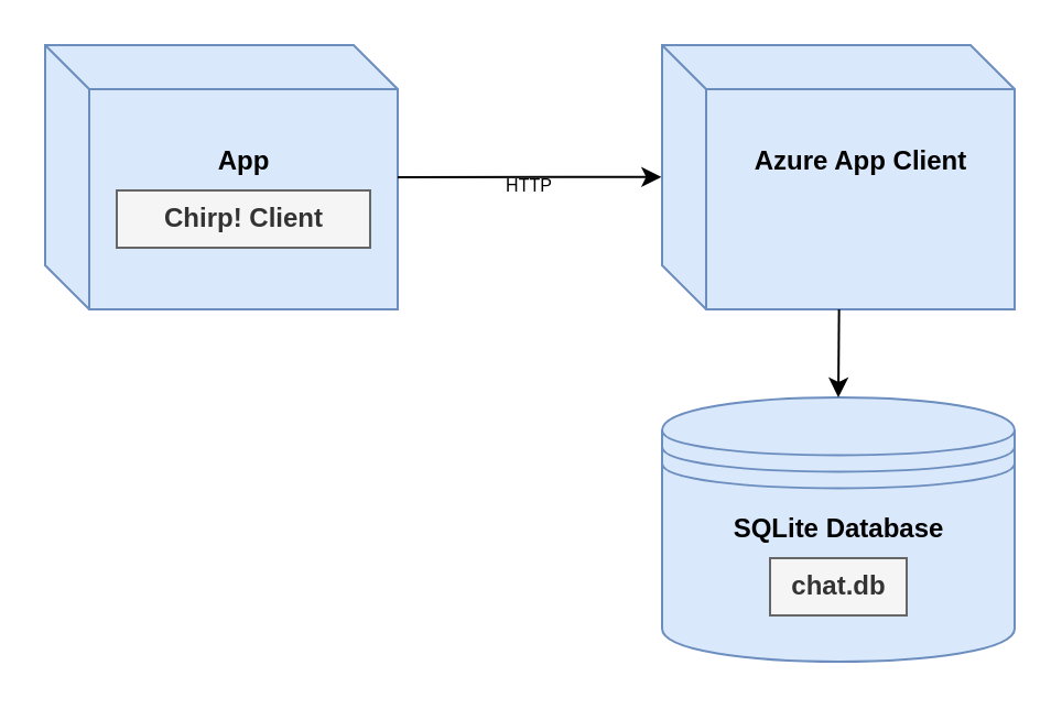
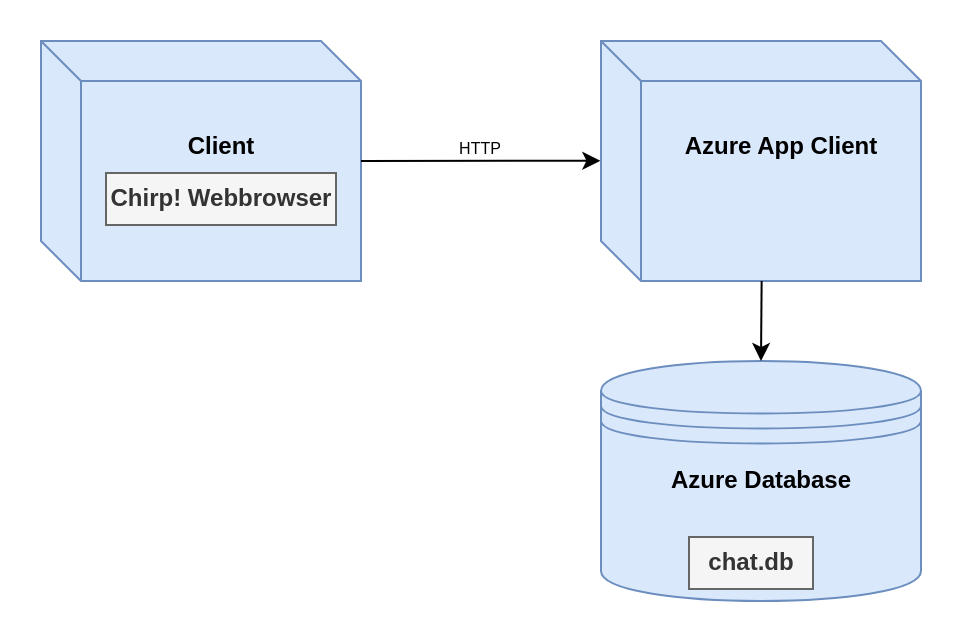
- <mxCell id="3" value="App" style="text;align=center;fontStyle=1;verticalAlign=middle;spacingLeft=3;spacingRight=3;strokeColor=none;rotatable=0;points=[[0,0.5],[1,0.5]];portConstraint=eastwest;html=1;" parent="1" vertex="1"><mxGeometry x="70" y="60" width="80" height="26" as="geometry" /></mxCell>
+ <mxCell id="3" value="Client" style="text;align=center;fontStyle=1;verticalAlign=middle;spacingLeft=3;spacingRight=3;strokeColor=none;rotatable=0;points=[[0,0.5],[1,0.5]];portConstraint=eastwest;html=1;" parent="1" vertex="1"><mxGeometry x="70" y="60" width="80" height="26" as="geometry" /></mxCell>
- <mxCell id="12" value="&lt;font style=&quot;font-size: 8px;&quot;&gt;HTTP&lt;/font&gt;" style="text;html=1;align=center;verticalAlign=middle;whiteSpace=wrap;rounded=0;" parent="1" vertex="1"><mxGeometry x="210" y="68" width="60" height="30" as="geometry" /></mxCell>
+ <mxCell id="12" value="&lt;font style=&quot;font-size: 8px;&quot;&gt;HTTP&lt;/font&gt;" style="text;html=1;align=center;verticalAlign=middle;whiteSpace=wrap;rounded=0;" parent="1" vertex="1"><mxGeometry x="210" y="58" width="60" height="30" as="geometry" /></mxCell>
- <mxCell id="4" value="Chirp! Client" style="text;align=center;fontStyle=1;verticalAlign=middle;spacingLeft=3;spacingRight=3;strokeColor=#666666;rotatable=0;points=[[0,0.5],[1,0.5]];portConstraint=eastwest;html=1;fillColor=#f5f5f5;fontColor=#333333;" parent="1" vertex="1"><mxGeometry x="52.5" y="86" width="115" height="26" as="geometry" /></mxCell>
+ <mxCell id="4" value="Chirp! Webbrowser" style="text;align=center;fontStyle=1;verticalAlign=middle;spacingLeft=3;spacingRight=3;strokeColor=#666666;rotatable=0;points=[[0,0.5],[1,0.5]];portConstraint=eastwest;html=1;fillColor=#f5f5f5;fontColor=#333333;" parent="1" vertex="1"><mxGeometry x="52.5" y="86" width="115" height="26" as="geometry" /></mxCell>
- <mxCell id="8" value="SQLite Database" style="text;align=center;fontStyle=1;verticalAlign=middle;spacingLeft=3;spacingRight=3;strokeColor=none;rotatable=0;points=[[0,0.5],[1,0.5]];portConstraint=eastwest;html=1;" parent="1" vertex="1"><mxGeometry x="318" y="227" width="124" height="26" as="geometry" /></mxCell>
+ <mxCell id="8" value="Azure Database" style="text;align=center;fontStyle=1;verticalAlign=middle;spacingLeft=3;spacingRight=3;strokeColor=none;rotatable=0;points=[[0,0.5],[1,0.5]];portConstraint=eastwest;html=1;" parent="1" vertex="1"><mxGeometry x="318" y="227" width="124" height="26" as="geometry" /></mxCell>
- <mxCell id="9" value="chat.db" style="text;align=center;fontStyle=1;verticalAlign=middle;spacingLeft=3;spacingRight=3;strokeColor=#666666;rotatable=0;points=[[0,0.5],[1,0.5]];portConstraint=eastwest;html=1;fillColor=#f5f5f5;fontColor=#333333;" parent="1" vertex="1"><mxGeometry x="349" y="253" width="62" height="26" as="geometry" /></mxCell>
+ <mxCell id="9" value="chat.db" style="text;align=center;fontStyle=1;verticalAlign=middle;spacingLeft=3;spacingRight=3;strokeColor=#666666;rotatable=0;points=[[0,0.5],[1,0.5]];portConstraint=eastwest;html=1;fillColor=#f5f5f5;fontColor=#333333;" parent="1" vertex="1"><mxGeometry x="344" y="268" width="62" height="26" as="geometry" /></mxCell>
